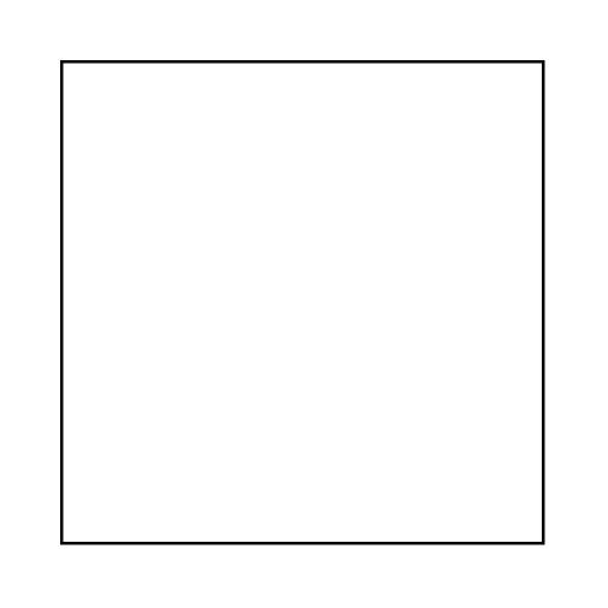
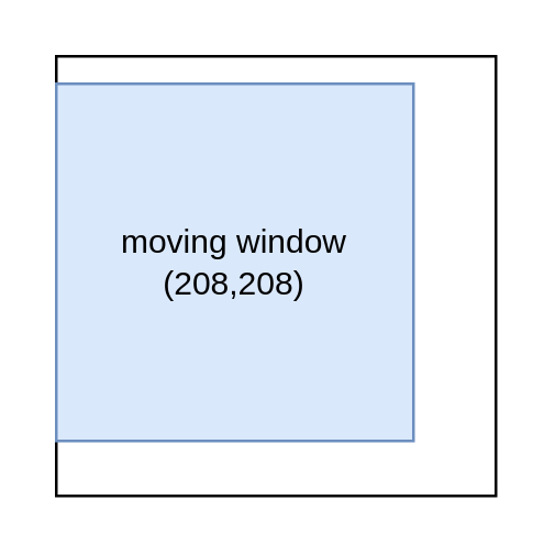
+ <mxCell id="4" value="moving window&lt;br&gt;(208,208)" style="whiteSpace=wrap;html=1;aspect=fixed;fillColor=#dae8fc;strokeColor=#6c8ebf;" vertex="1" parent="2"><mxGeometry y="10" width="130" height="130" as="geometry" /></mxCell>
